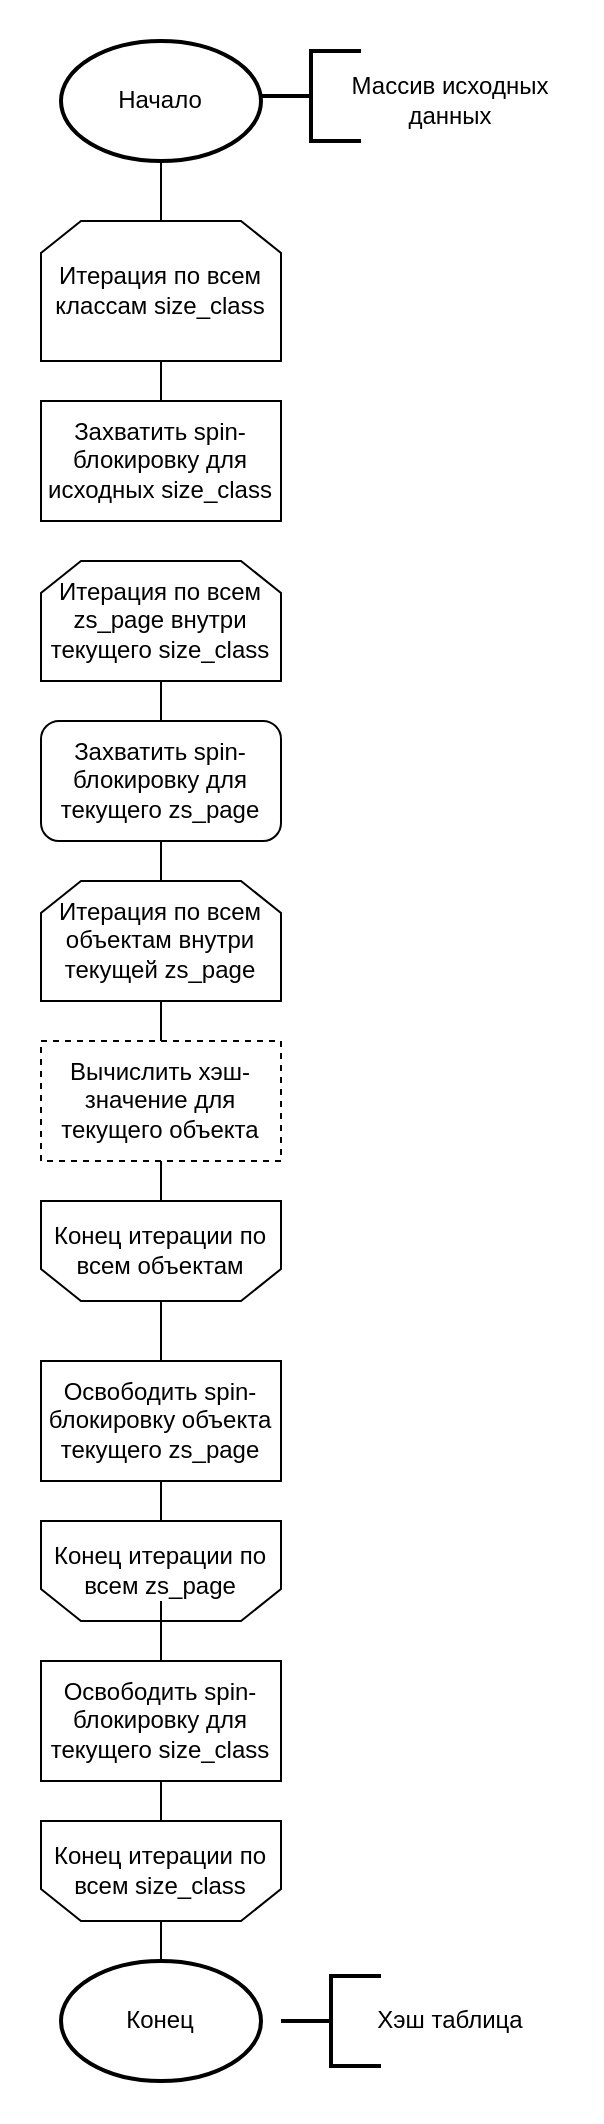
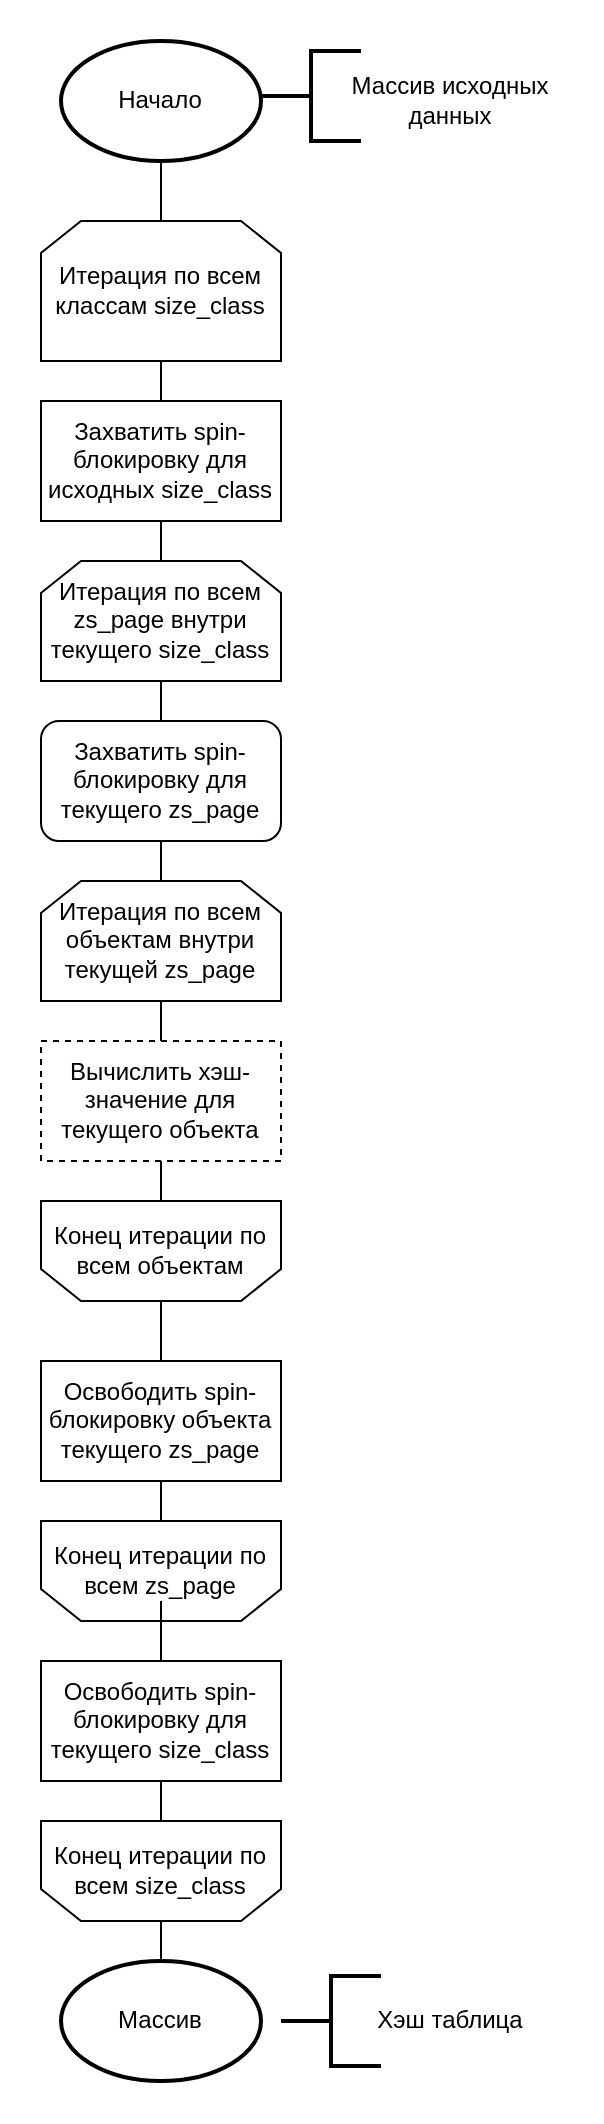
+ <mxCell id="21" value="" style="endArrow=none;html=1;rounded=0;exitX=0.5;exitY=1;exitDx=0;exitDy=0;entryX=0.5;entryY=0;entryDx=0;entryDy=0;endFill=0;" edge="1" parent="1" source="4" target="5"><mxGeometry width="50" height="50" relative="1" as="geometry"><mxPoint x="100" y="270" as="sourcePoint" /><mxPoint x="150" y="220" as="targetPoint" /></mxGeometry></mxCell>
- <mxCell id="18" value="Конец" style="strokeWidth=2;html=1;shape=mxgraph.flowchart.start_1;whiteSpace=wrap;" vertex="1" parent="1"><mxGeometry x="30" y="980" width="100" height="60" as="geometry" /></mxCell>
+ <mxCell id="18" value="Массив" style="strokeWidth=2;html=1;shape=mxgraph.flowchart.start_1;whiteSpace=wrap;" vertex="1" parent="1"><mxGeometry x="30" y="980" width="100" height="60" as="geometry" /></mxCell>
